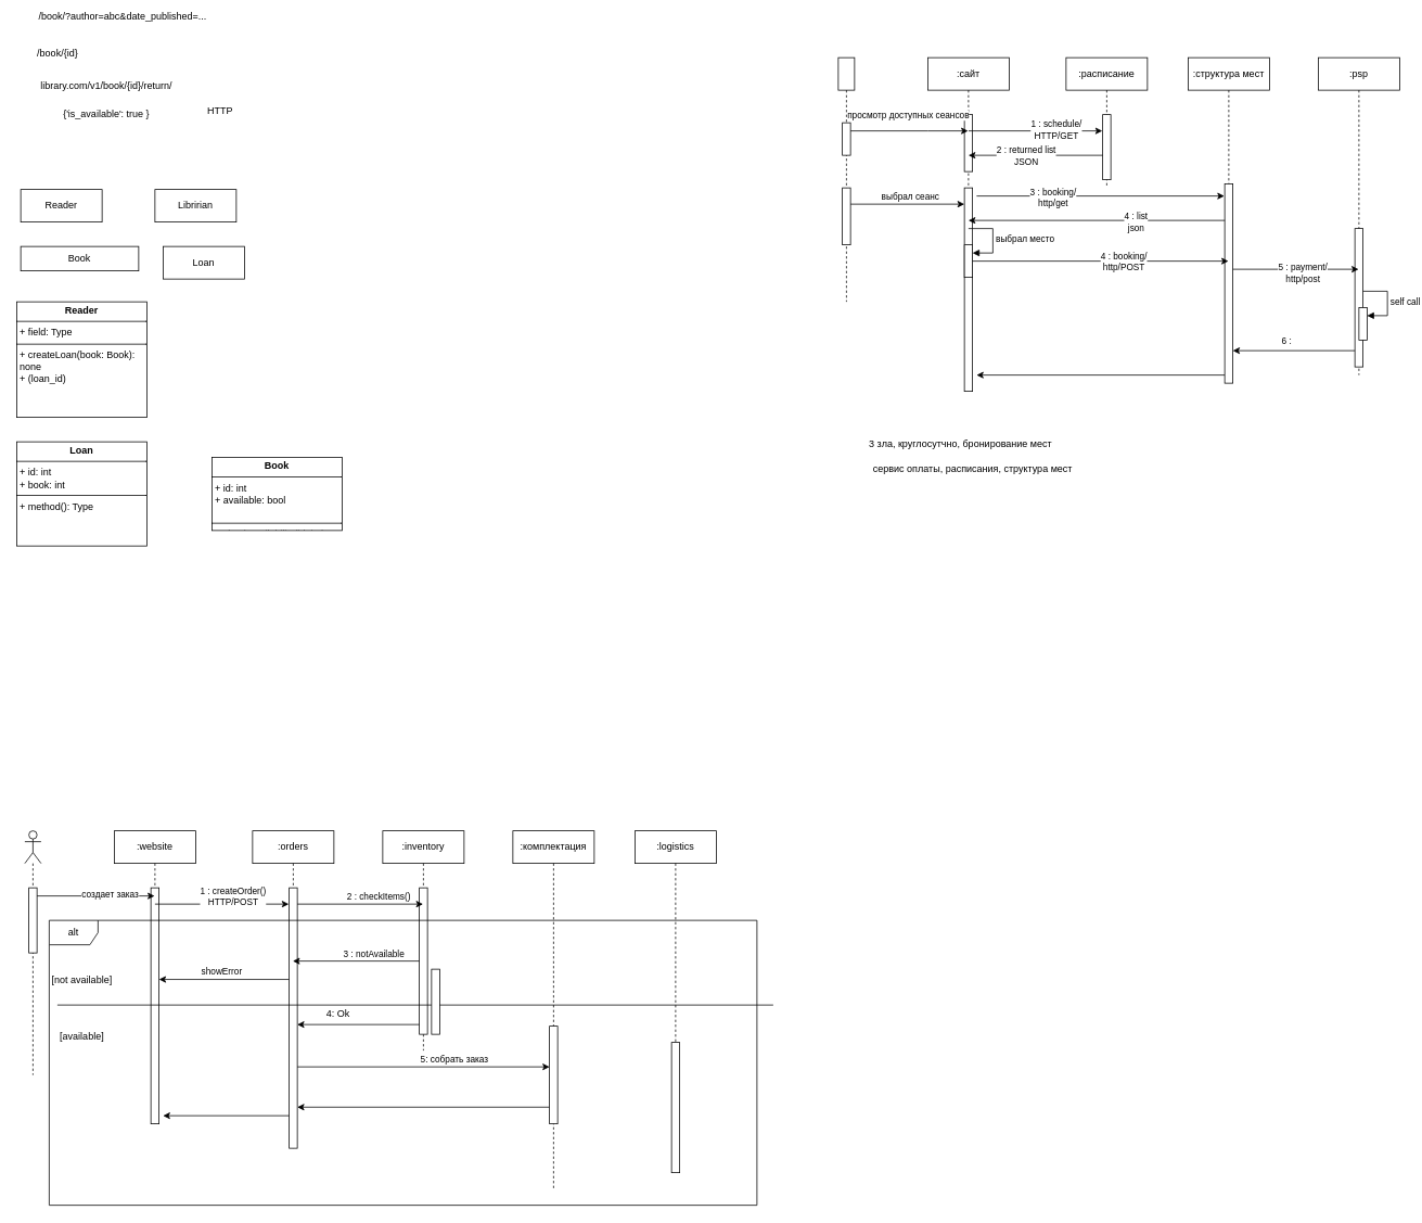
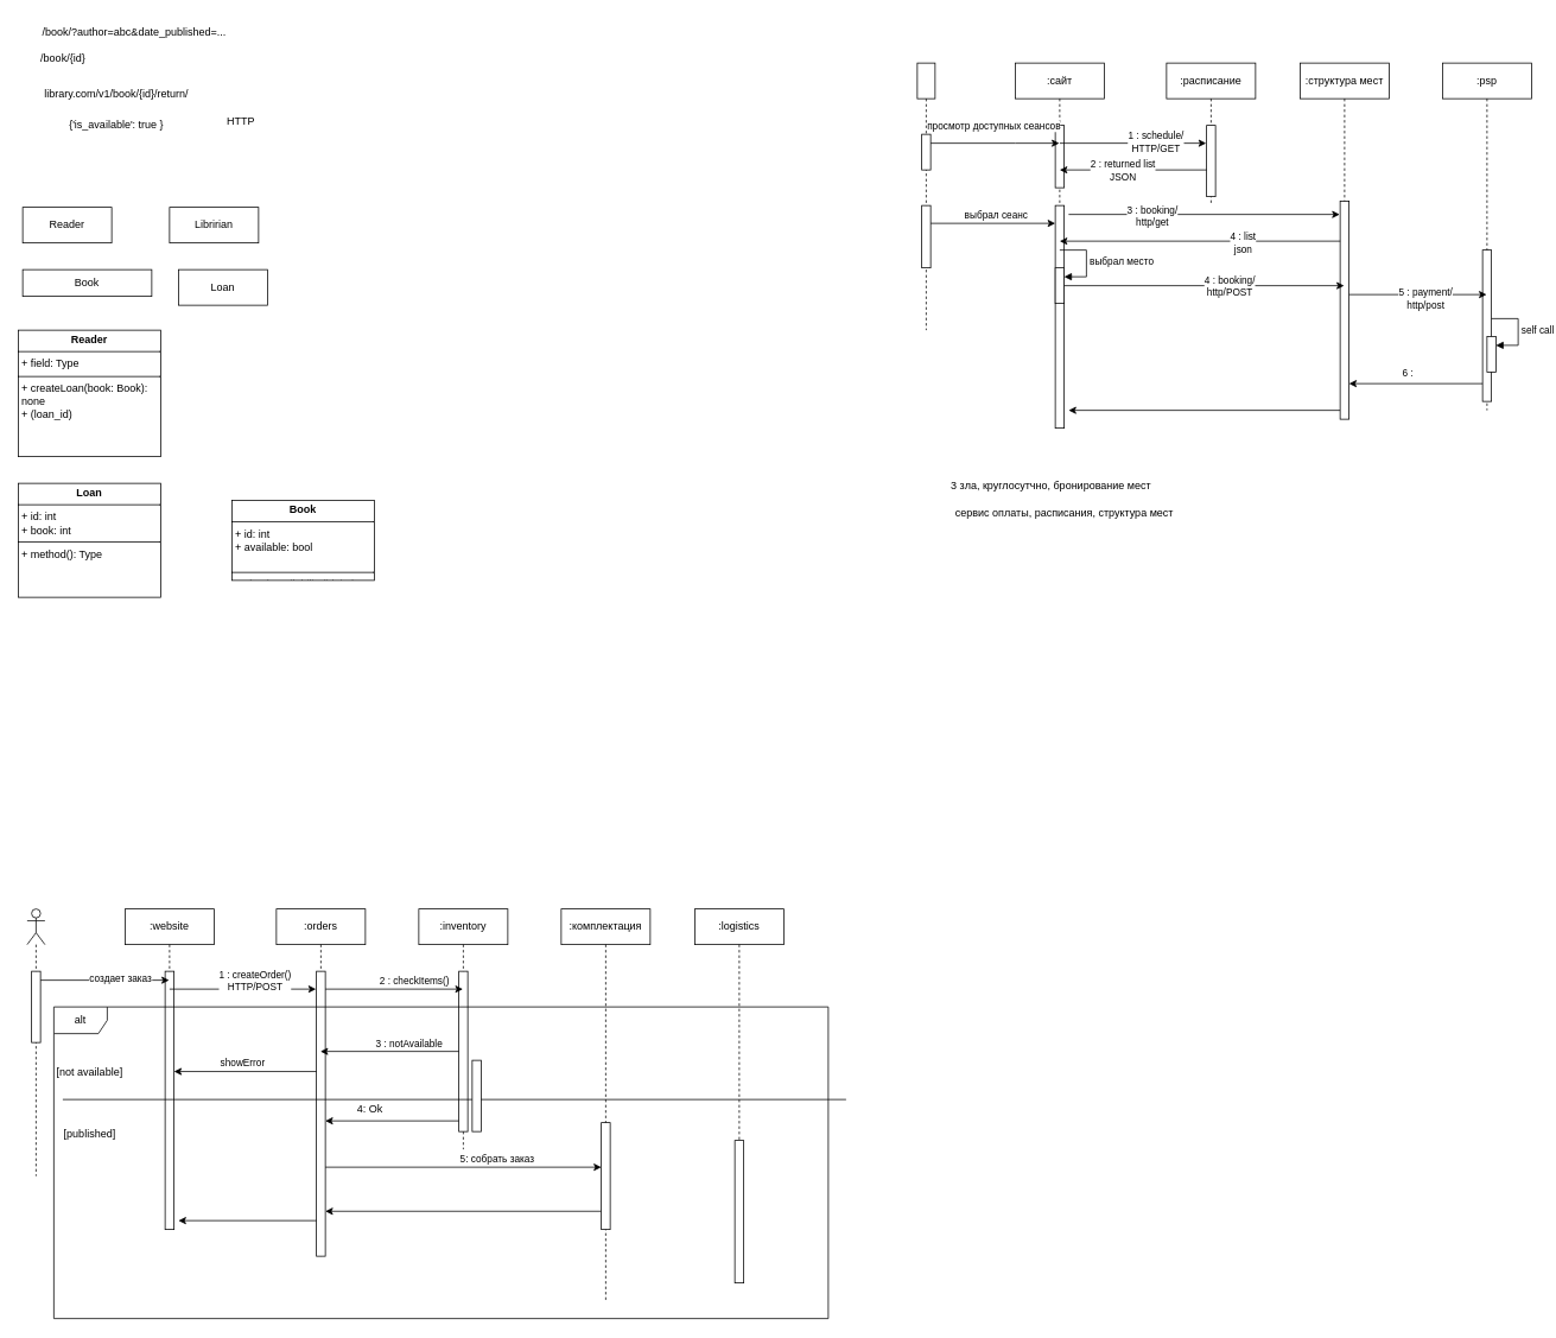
- <mxCell id="80" value="/book/?author=abc&amp;amp;date_published=..." style="text;html=1;align=center;verticalAlign=middle;resizable=0;points=[];autosize=1;strokeColor=none;fillColor=none;" parent="1" vertex="1"><mxGeometry x="40" y="5" width="220" height="30" as="geometry" /></mxCell>
+ <mxCell id="80" value="/book/?author=abc&amp;amp;date_published=..." style="text;html=1;align=center;verticalAlign=middle;resizable=0;points=[];autosize=1;strokeColor=none;fillColor=none;" parent="1" vertex="1"><mxGeometry x="40" y="20" width="220" height="30" as="geometry" /></mxCell>
- <mxCell id="25" value="[available]" style="text;html=1;align=center;verticalAlign=middle;resizable=0;points=[];autosize=1;strokeColor=none;fillColor=none;" parent="1" vertex="1"><mxGeometry x="65" y="1258" width="70" height="30" as="geometry" /></mxCell>
+ <mxCell id="25" value="[published]" style="text;html=1;align=center;verticalAlign=middle;resizable=0;points=[];autosize=1;strokeColor=none;fillColor=none;" parent="1" vertex="1"><mxGeometry x="65" y="1258" width="70" height="30" as="geometry" /></mxCell>
